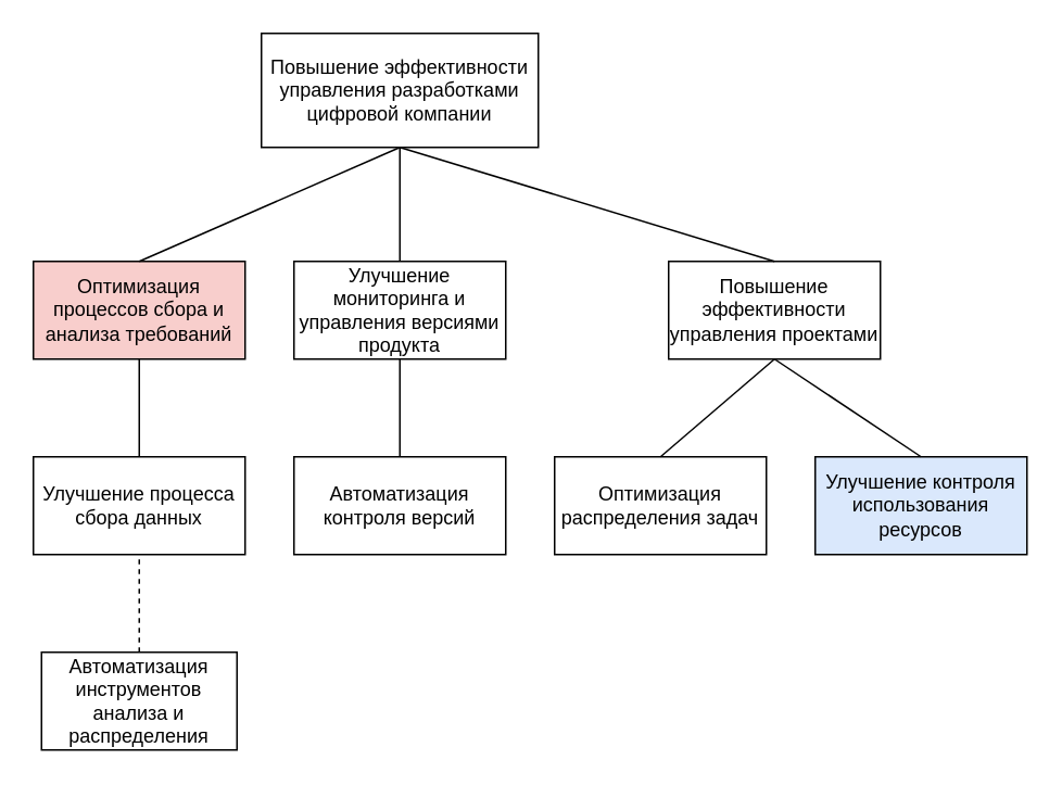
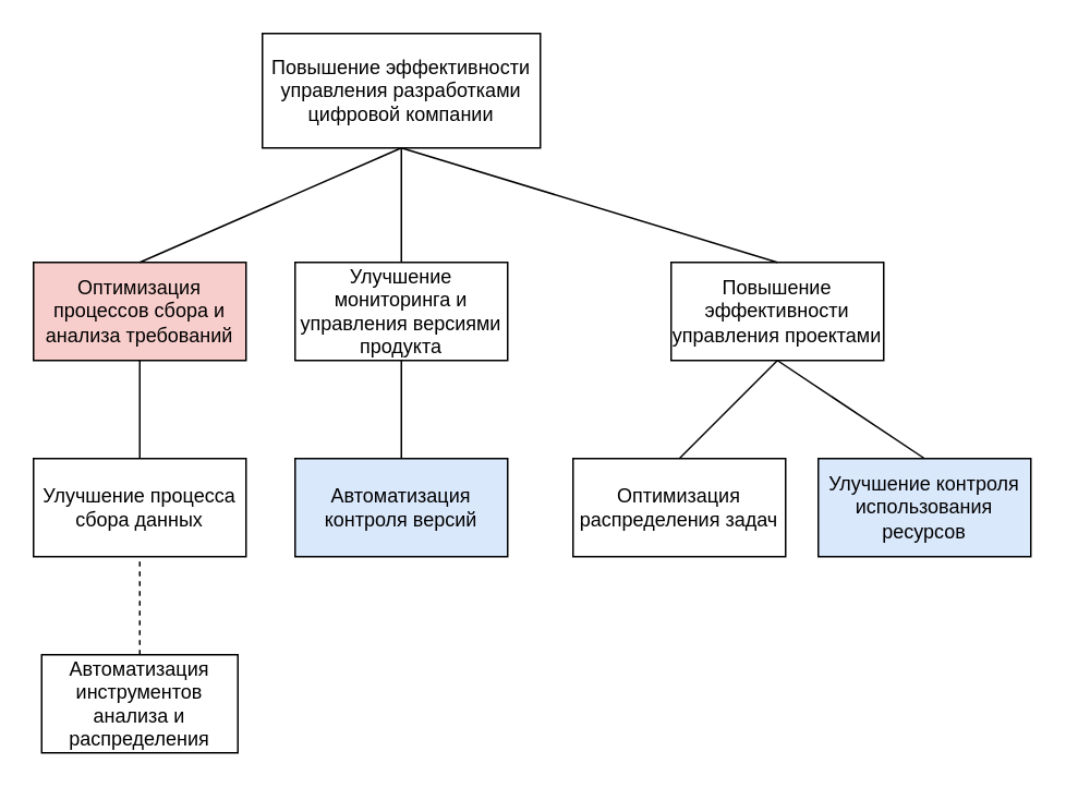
- <mxCell id="9" value="Автоматизация контроля версий" style="rounded=0;whiteSpace=wrap;html=1;" vertex="1" parent="1"><mxGeometry x="180" y="280" width="130" height="60" as="geometry" /></mxCell>
+ <mxCell id="9" value="Автоматизация контроля версий" style="rounded=0;whiteSpace=wrap;html=1;fillColor=#dae8fc;" vertex="1" parent="1"><mxGeometry x="180" y="280" width="130" height="60" as="geometry" /></mxCell>
- <mxCell id="7" value="Оптимизация распределения задач" style="rounded=0;whiteSpace=wrap;html=1;" vertex="1" parent="1"><mxGeometry x="340" y="280" width="130" height="60" as="geometry" /></mxCell>
+ <mxCell id="7" value="Оптимизация распределения задач" style="rounded=0;whiteSpace=wrap;html=1;" vertex="1" parent="1"><mxGeometry x="350" y="280" width="130" height="60" as="geometry" /></mxCell>
